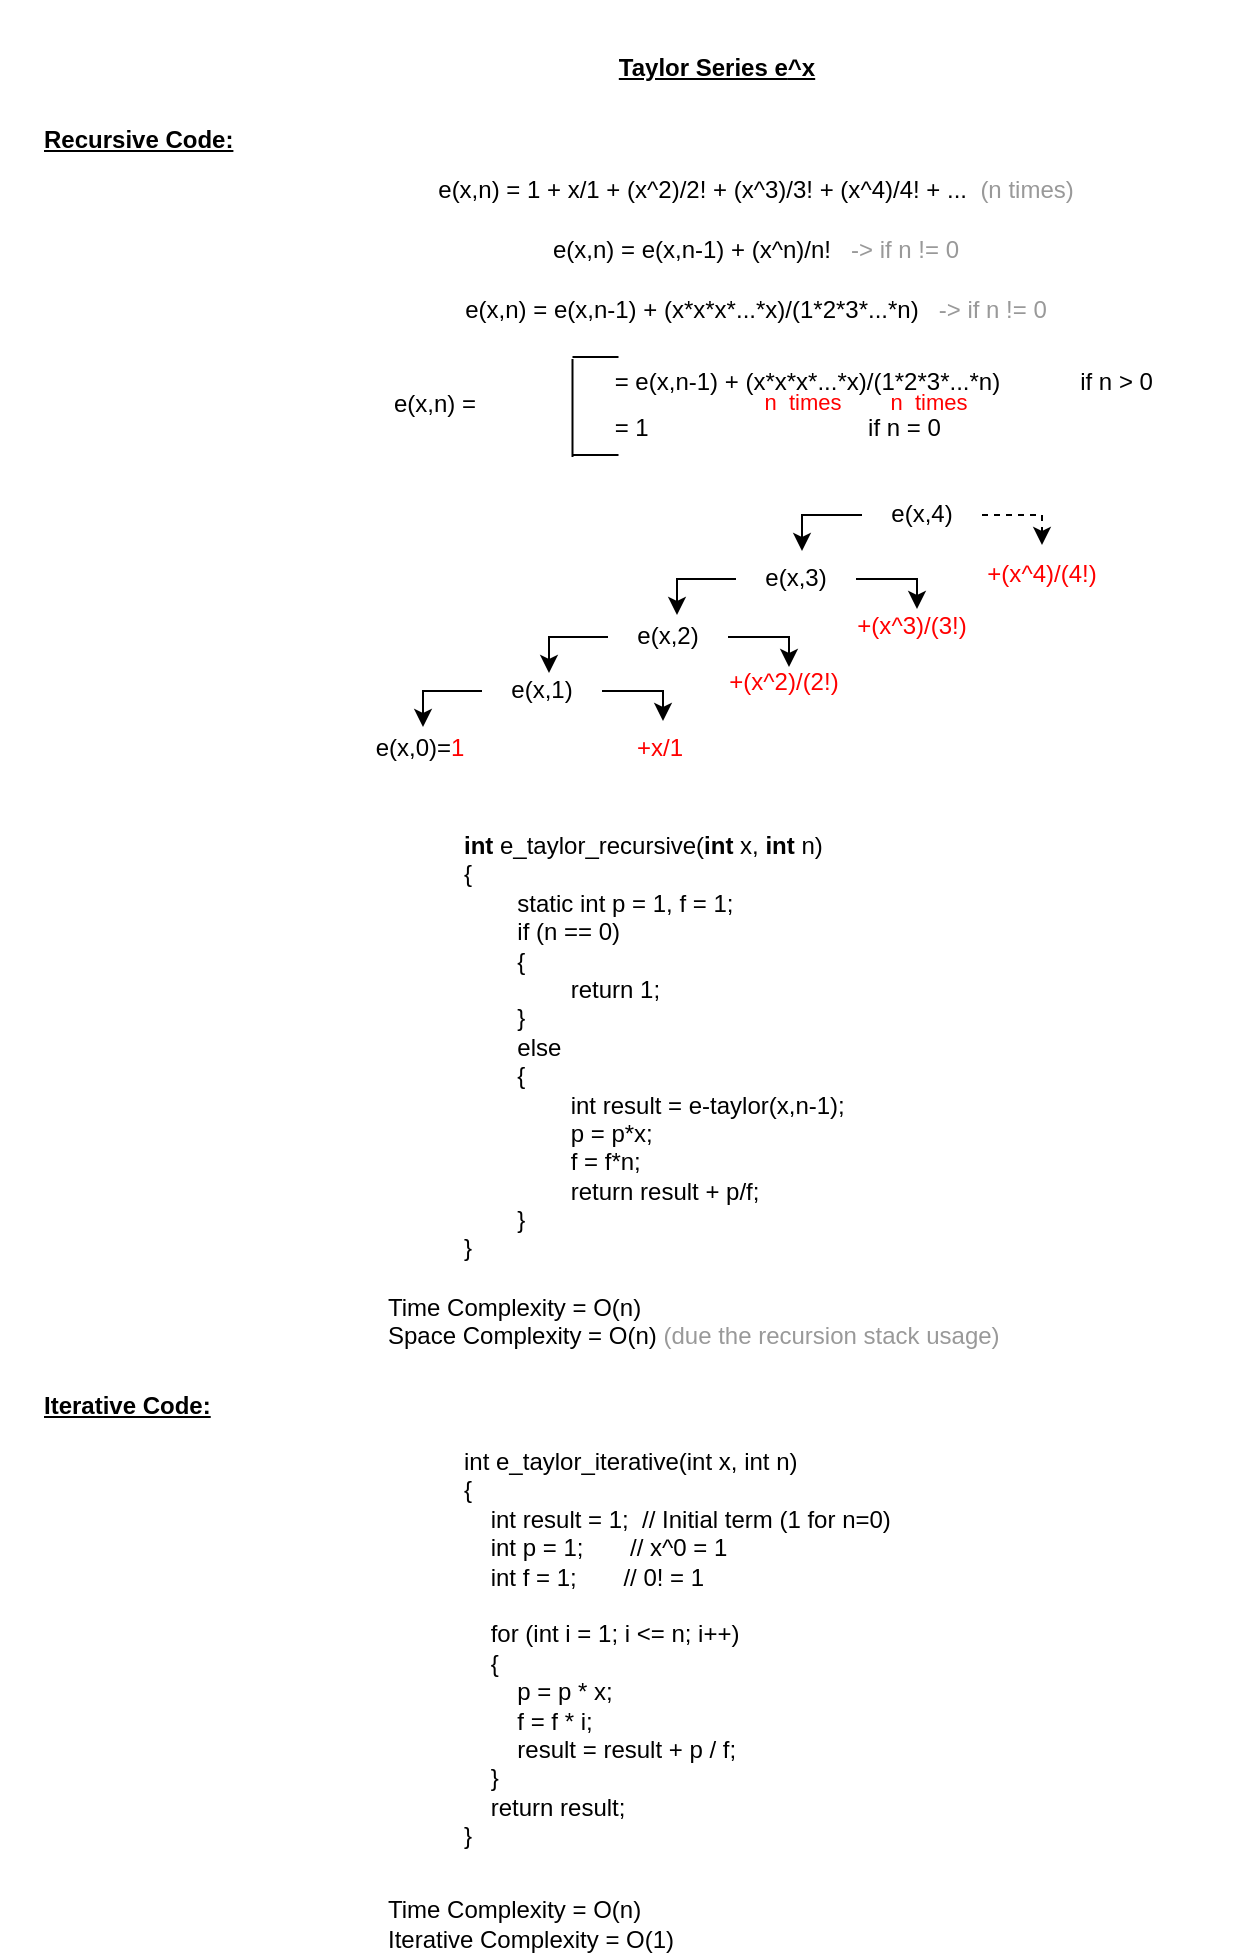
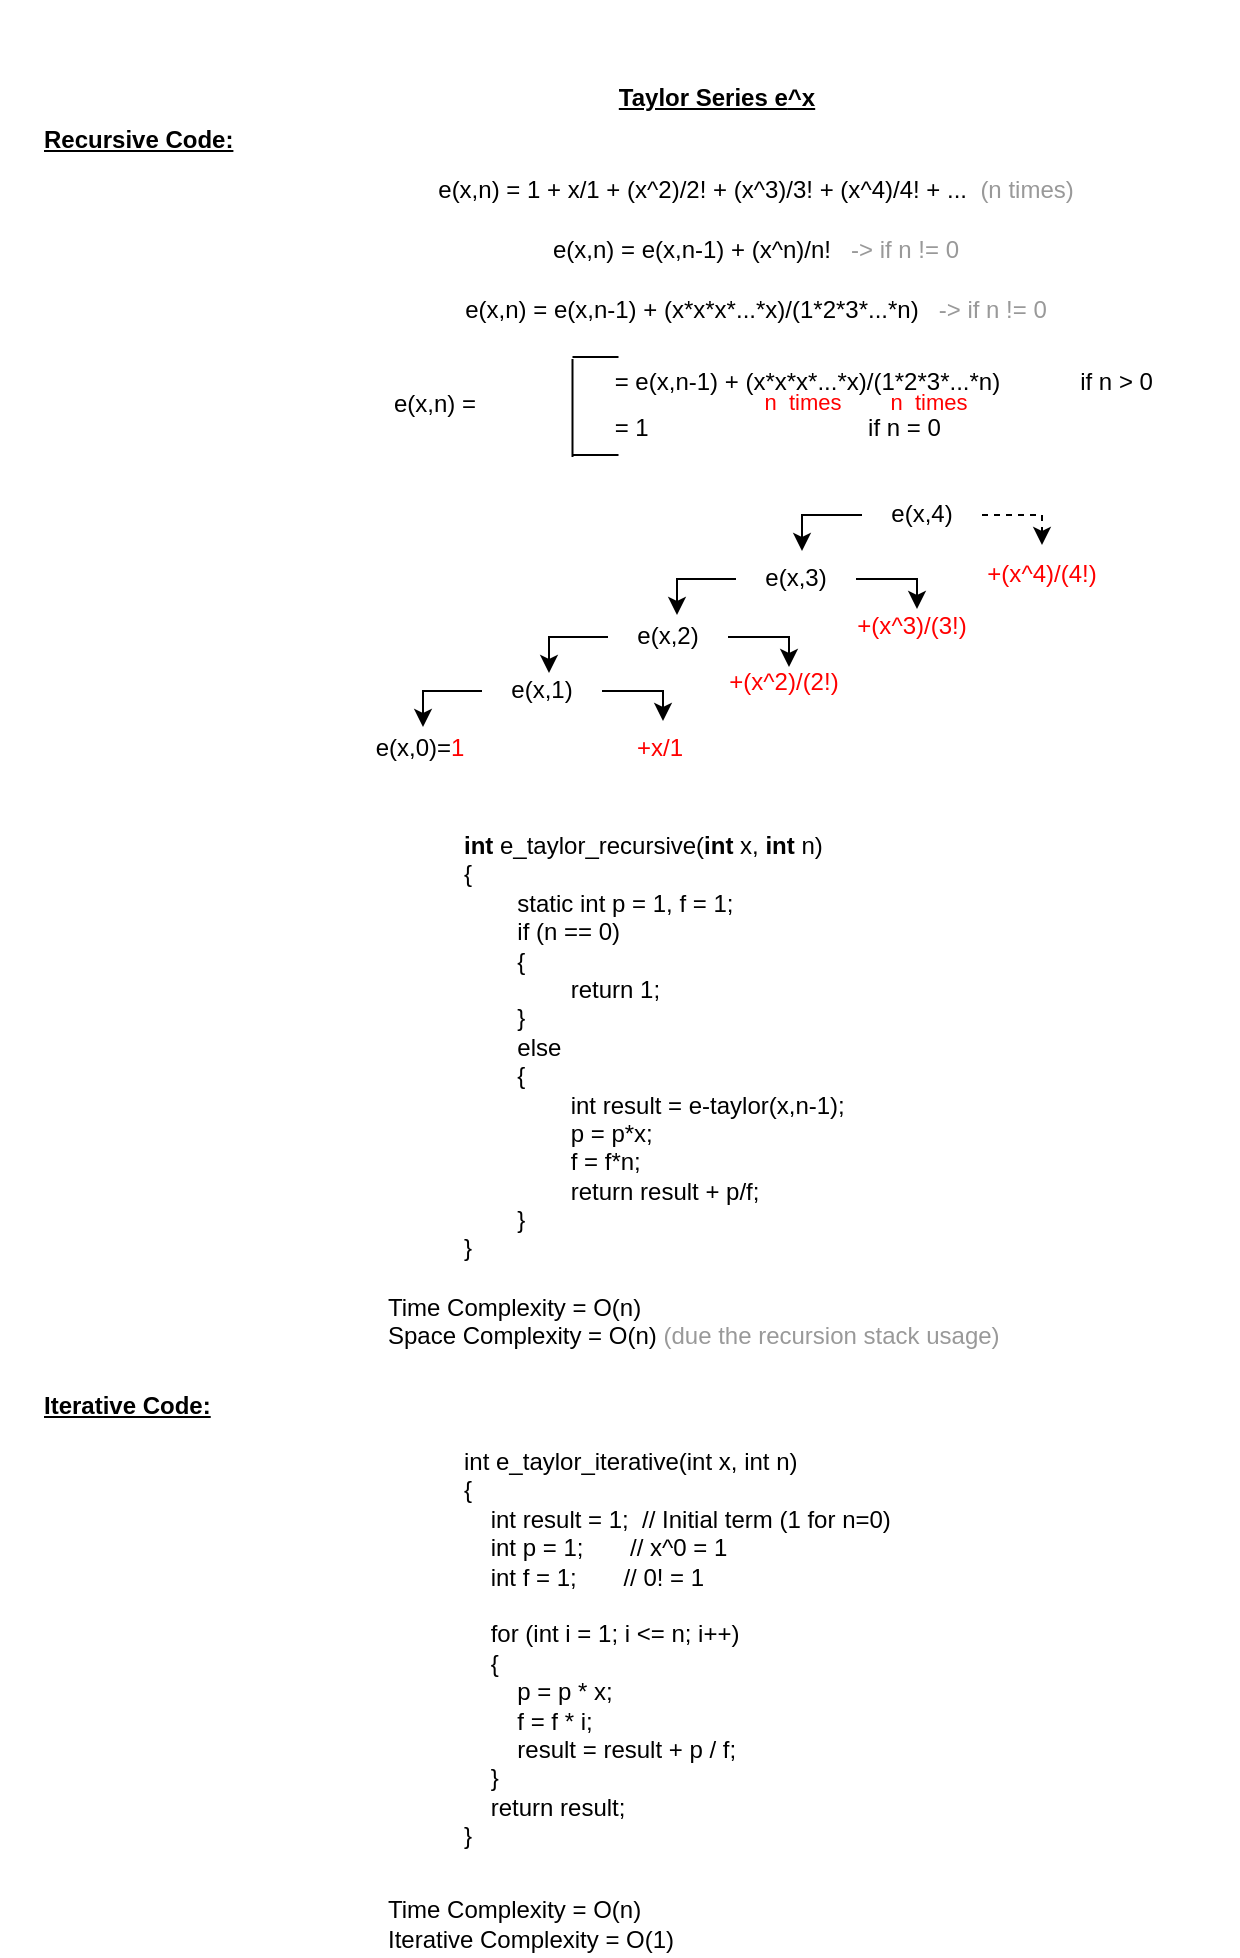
- <mxCell id="2" value="&lt;b&gt;&lt;u&gt;Taylor Series e&lt;span lang=&quot;es&quot; class=&quot;BxUVEf ILfuVd&quot;&gt;&lt;span class=&quot;hgKElc&quot;&gt;^x&lt;/span&gt;&lt;/span&gt;&lt;/u&gt;&lt;/b&gt;" style="text;whiteSpace=wrap;html=1;align=center;" parent="1" vertex="1"><mxGeometry x="250" y="20" width="217" height="36" as="geometry" /></mxCell>
+ <mxCell id="2" value="&lt;b&gt;&lt;u&gt;Taylor Series e&lt;span lang=&quot;es&quot; class=&quot;BxUVEf ILfuVd&quot;&gt;&lt;span class=&quot;hgKElc&quot;&gt;^x&lt;/span&gt;&lt;/span&gt;&lt;/u&gt;&lt;/b&gt;" style="text;whiteSpace=wrap;html=1;align=center;" parent="1" vertex="1"><mxGeometry x="250" y="35" width="217" height="36" as="geometry" /></mxCell>
